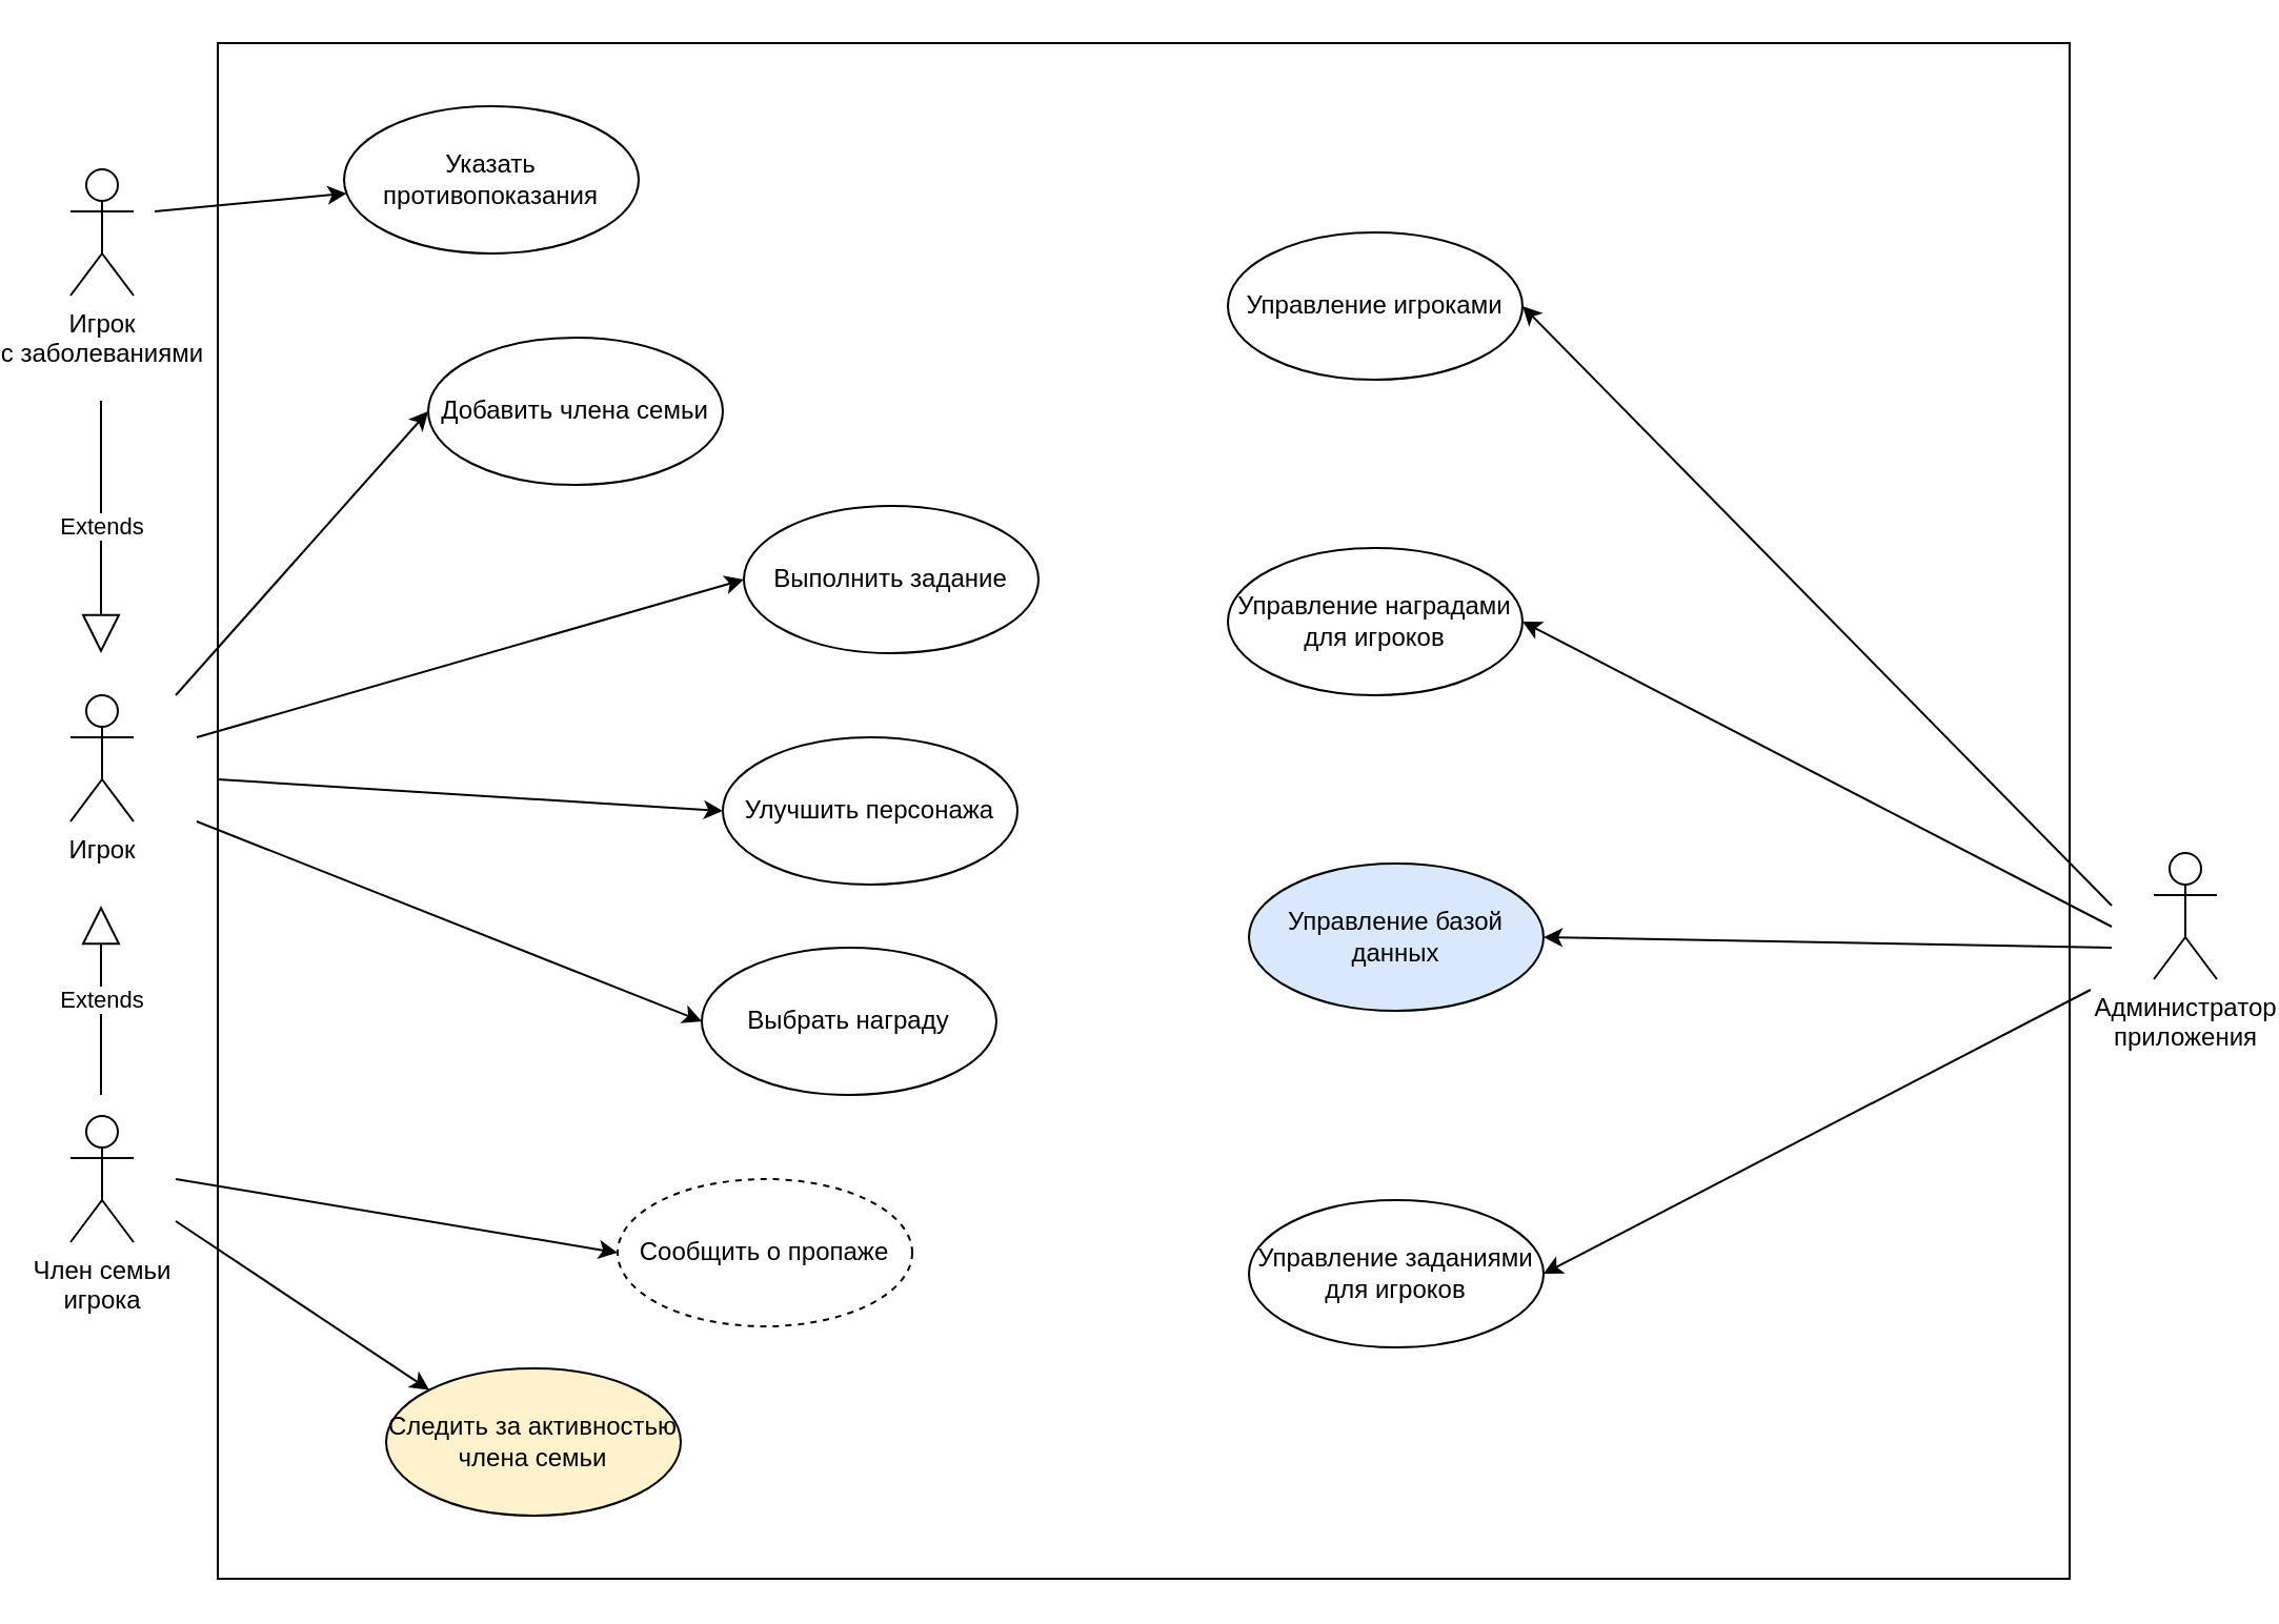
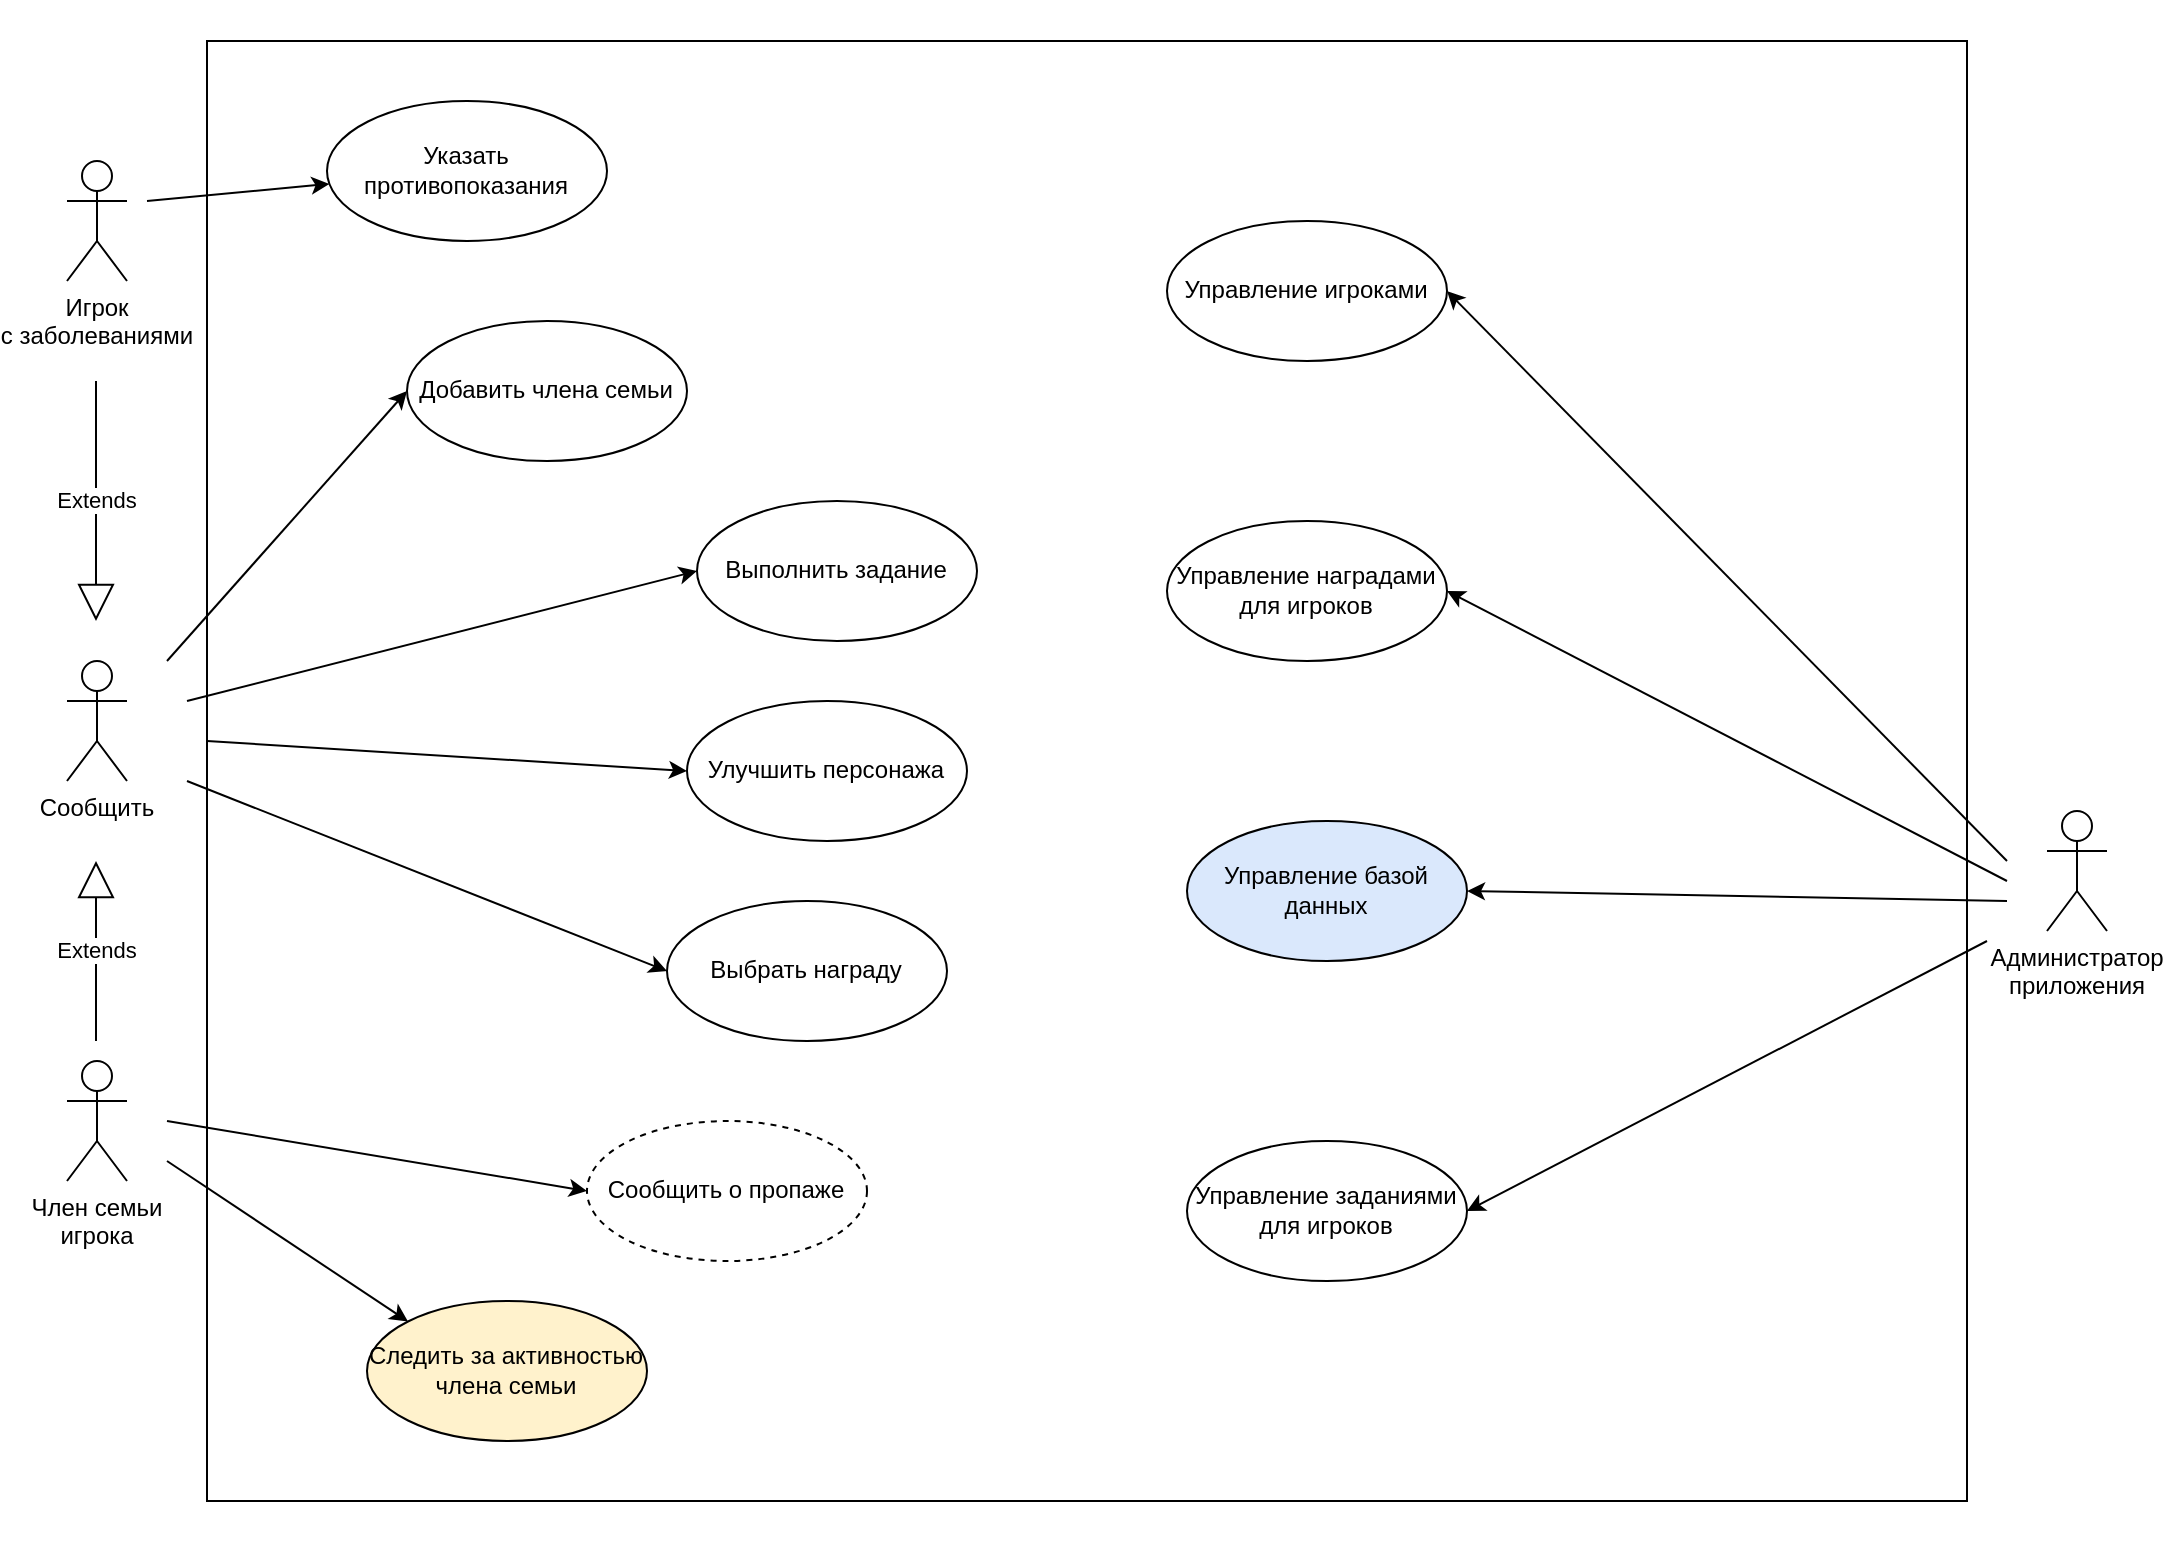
- <mxCell id="11" value="Выполнить задание" style="ellipse;whiteSpace=wrap;html=1;" parent="1" vertex="1"><mxGeometry x="340" y="240" width="140" height="70" as="geometry" /></mxCell>
+ <mxCell id="11" value="Выполнить задание" style="ellipse;whiteSpace=wrap;html=1;" parent="1" vertex="1"><mxGeometry x="335" y="250" width="140" height="70" as="geometry" /></mxCell>
- <mxCell id="21" value="Игрок" style="shape=umlActor;verticalLabelPosition=bottom;verticalAlign=top;html=1;" parent="1" vertex="1"><mxGeometry x="20" y="330" width="30" height="60" as="geometry" /></mxCell>
+ <mxCell id="21" value="Сообщить" style="shape=umlActor;verticalLabelPosition=bottom;verticalAlign=top;html=1;" parent="1" vertex="1"><mxGeometry x="20" y="330" width="30" height="60" as="geometry" /></mxCell>
